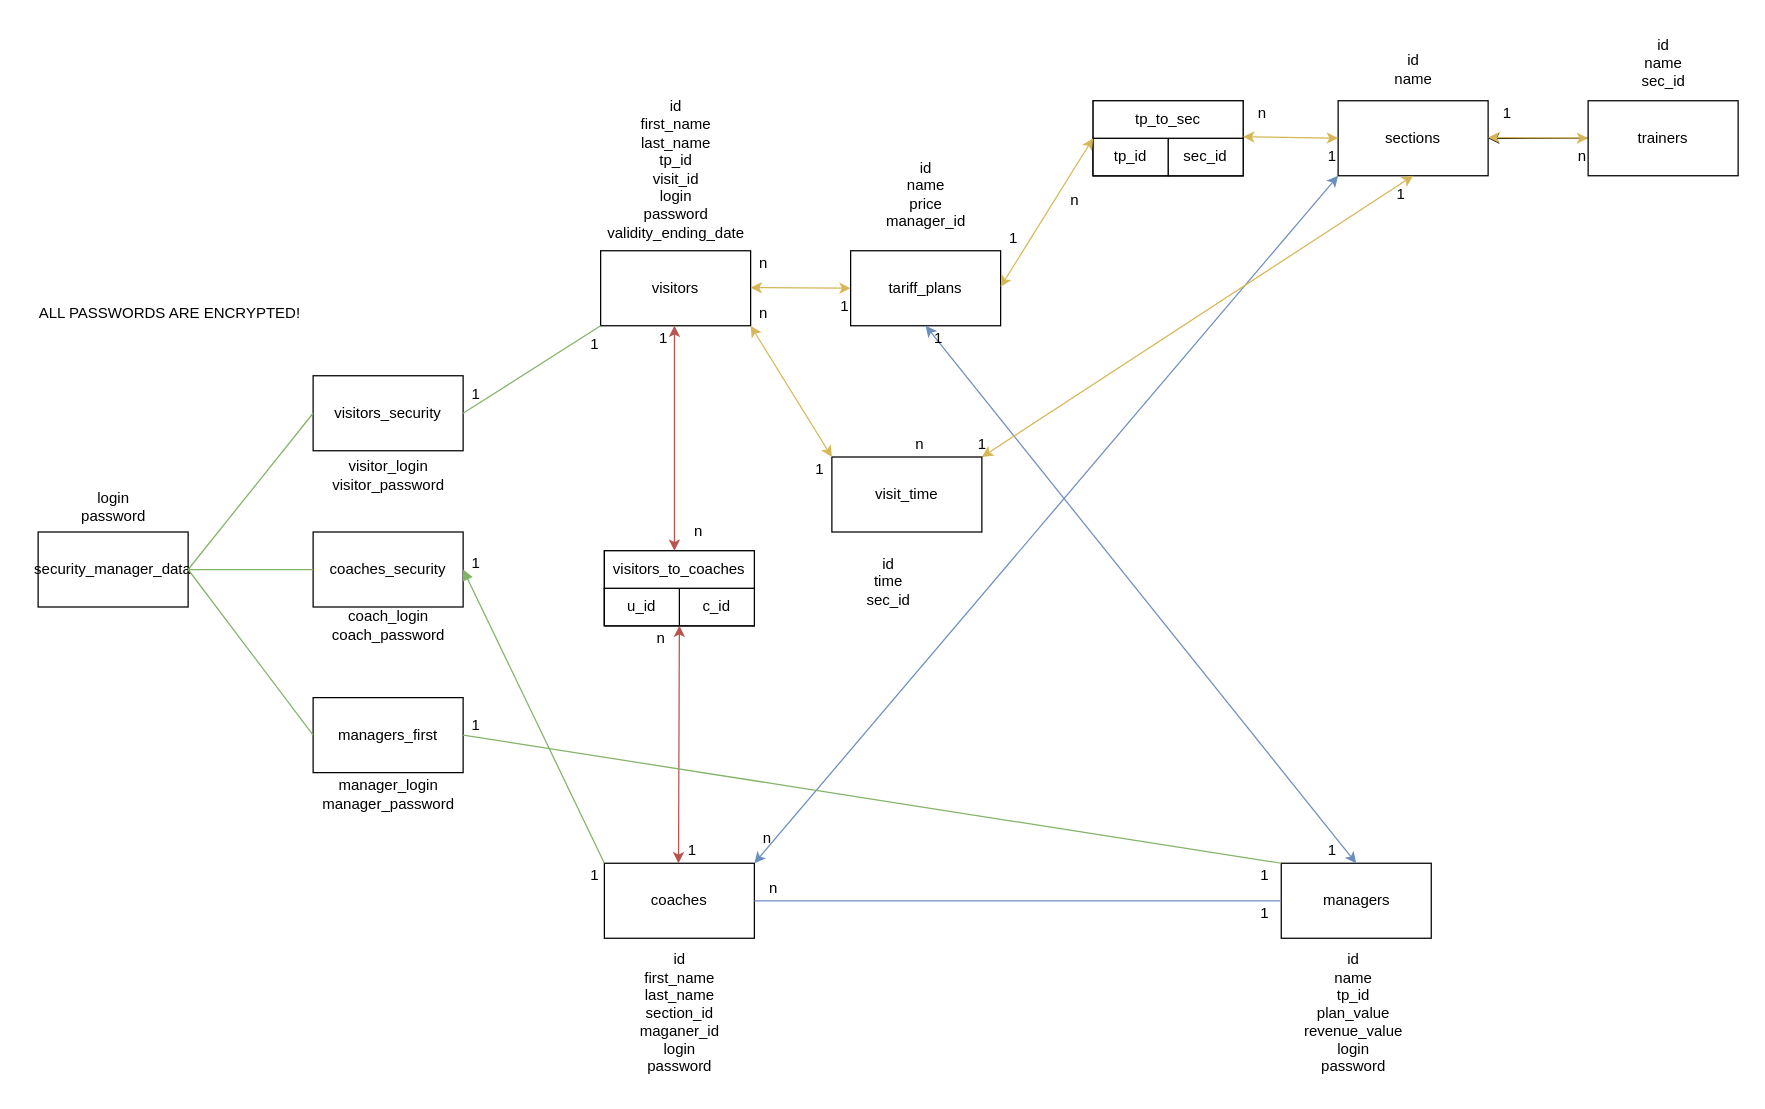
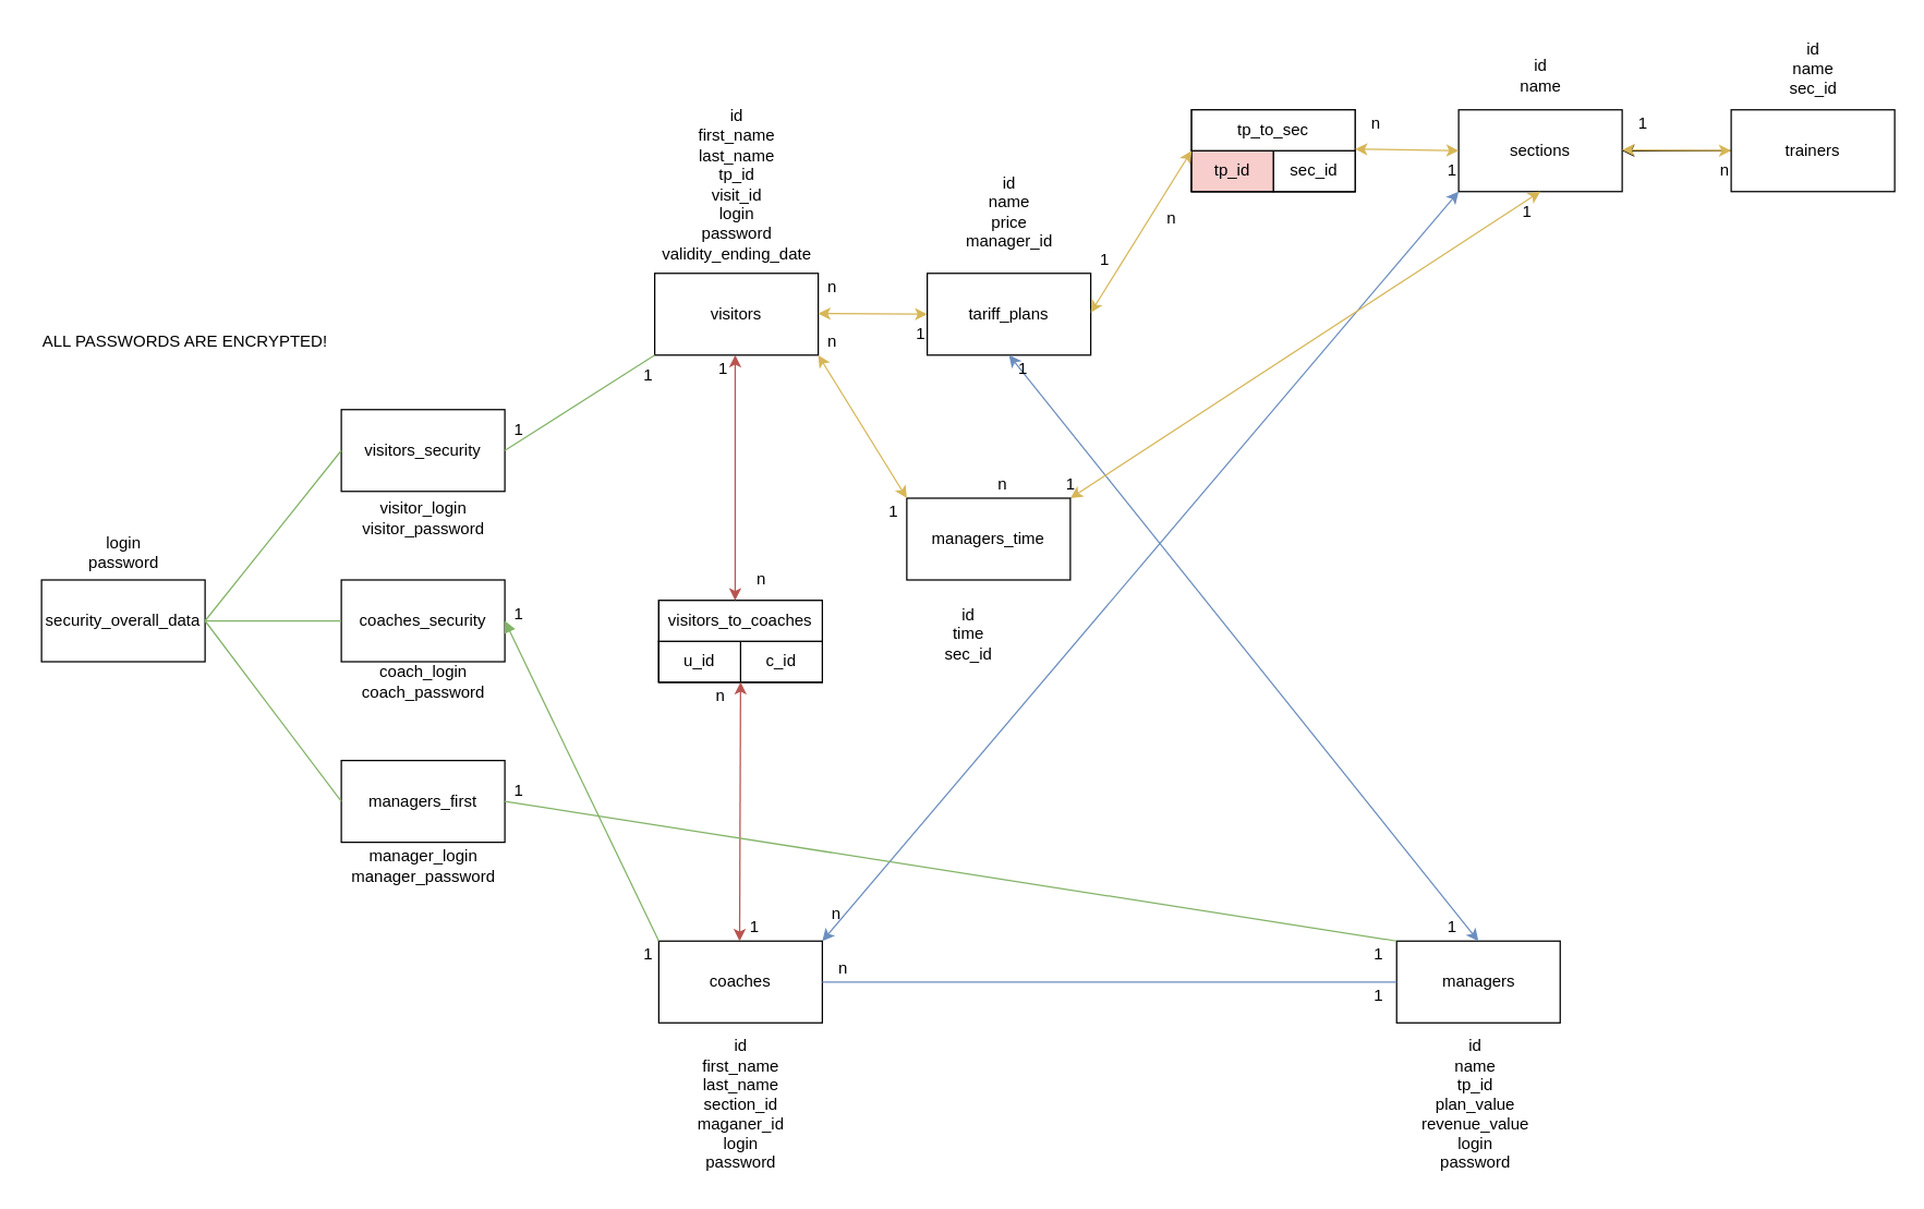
- <mxCell id="19" value="tp_id" style="rounded=0;whiteSpace=wrap;html=1;" parent="1" vertex="1"><mxGeometry x="874" y="110" width="60" height="30" as="geometry" /></mxCell>
+ <mxCell id="19" value="tp_id" style="rounded=0;whiteSpace=wrap;html=1;fillColor=#f8cecc;" parent="1" vertex="1"><mxGeometry x="874" y="110" width="60" height="30" as="geometry" /></mxCell>
- <mxCell id="50" value="visit_time" style="rounded=0;whiteSpace=wrap;html=1;" parent="1" vertex="1"><mxGeometry x="665" y="365" width="120" height="60" as="geometry" /></mxCell>
+ <mxCell id="50" value="managers_time" style="rounded=0;whiteSpace=wrap;html=1;" parent="1" vertex="1"><mxGeometry x="665" y="365" width="120" height="60" as="geometry" /></mxCell>
- <mxCell id="57" value="security_manager_data" style="rounded=0;whiteSpace=wrap;html=1;" vertex="1" parent="1"><mxGeometry x="30" y="425" width="120" height="60" as="geometry" /></mxCell>
+ <mxCell id="57" value="security_overall_data" style="rounded=0;whiteSpace=wrap;html=1;" vertex="1" parent="1"><mxGeometry x="30" y="425" width="120" height="60" as="geometry" /></mxCell>
